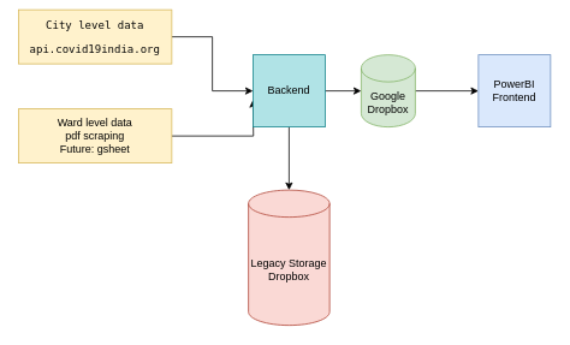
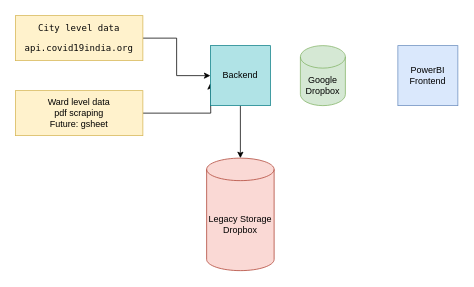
- <mxCell id="3" value="&lt;pre style=&quot;color: rgb(8 , 8 , 8) ; font-family: &amp;#34;fira code&amp;#34; , monospace&quot;&gt;&lt;font style=&quot;font-size: 12px&quot;&gt;City level data&lt;/font&gt;&lt;/pre&gt;&lt;pre style=&quot;color: rgb(8 , 8 , 8) ; font-family: &amp;#34;fira code&amp;#34; , monospace&quot;&gt;&lt;font style=&quot;font-size: 12px&quot;&gt;api.covid19india.org&lt;/font&gt;&lt;/pre&gt;" style="rounded=0;whiteSpace=wrap;html=1;fillColor=#fff2cc;strokeColor=#d6b656;labelBackgroundColor=none;" vertex="1" parent="1"><mxGeometry x="20" y="10" width="170" height="60" as="geometry" /></mxCell>
+ <mxCell id="3" value="&lt;pre style=&quot;color: rgb(8 , 8 , 8) ; font-family: &amp;#34;fira code&amp;#34; , monospace&quot;&gt;&lt;font style=&quot;font-size: 12px&quot;&gt;City level data&lt;/font&gt;&lt;/pre&gt;&lt;pre style=&quot;color: rgb(8 , 8 , 8) ; font-family: &amp;#34;fira code&amp;#34; , monospace&quot;&gt;&lt;font style=&quot;font-size: 12px&quot;&gt;api.covid19india.org&lt;/font&gt;&lt;/pre&gt;" style="rounded=0;whiteSpace=wrap;html=1;fillColor=#fff2cc;strokeColor=#d6b656;labelBackgroundColor=none;" vertex="1" parent="1"><mxGeometry x="20" y="20" width="170" height="60" as="geometry" /></mxCell>
- <mxCell id="6" style="edgeStyle=orthogonalEdgeStyle;rounded=0;orthogonalLoop=1;jettySize=auto;html=1;exitX=1;exitY=0.5;exitDx=0;exitDy=0;entryX=0;entryY=0.5;entryDx=0;entryDy=0;entryPerimeter=0;" edge="1" parent="1" source="8" target="10"><mxGeometry relative="1" as="geometry" /></mxCell>
- <mxCell id="9" style="edgeStyle=orthogonalEdgeStyle;rounded=0;orthogonalLoop=1;jettySize=auto;html=1;exitX=1;exitY=0.5;exitDx=0;exitDy=0;exitPerimeter=0;entryX=0;entryY=0.5;entryDx=0;entryDy=0;" edge="1" parent="1" source="10" target="11"><mxGeometry relative="1" as="geometry" /></mxCell>
